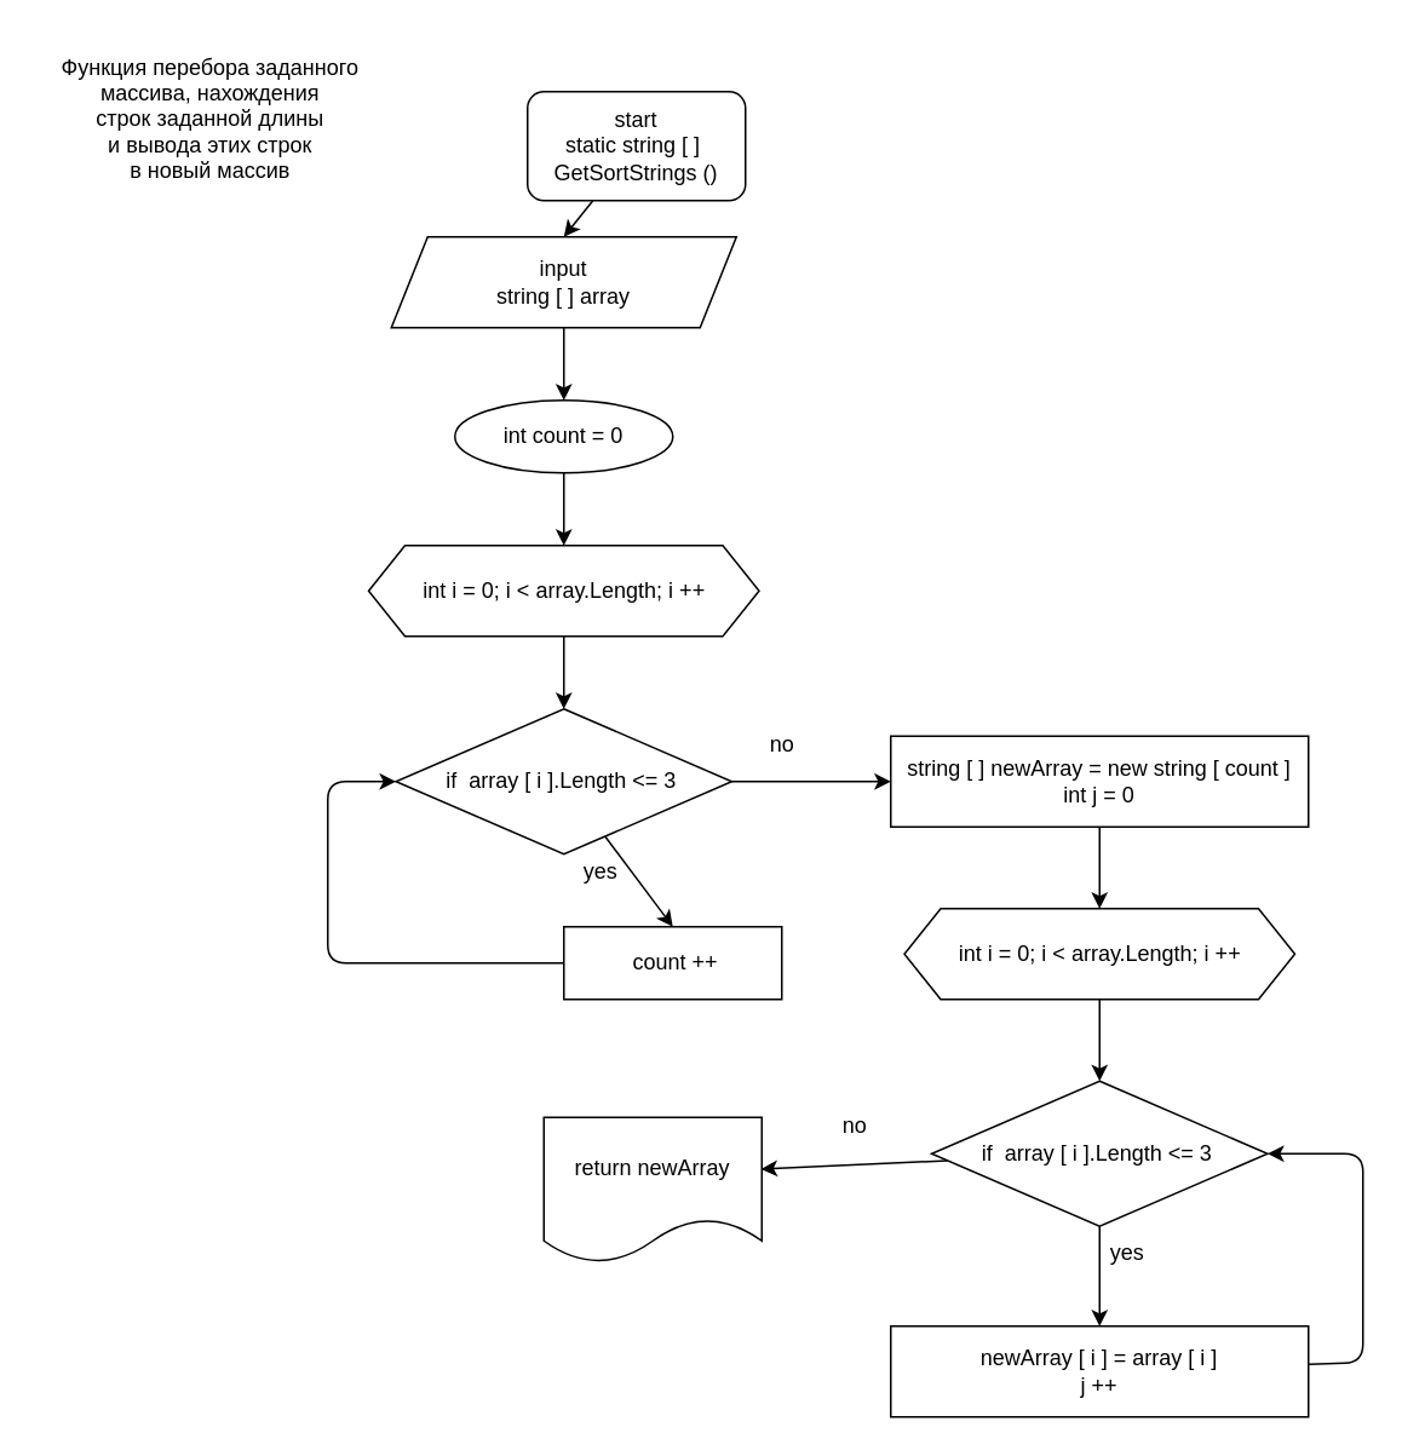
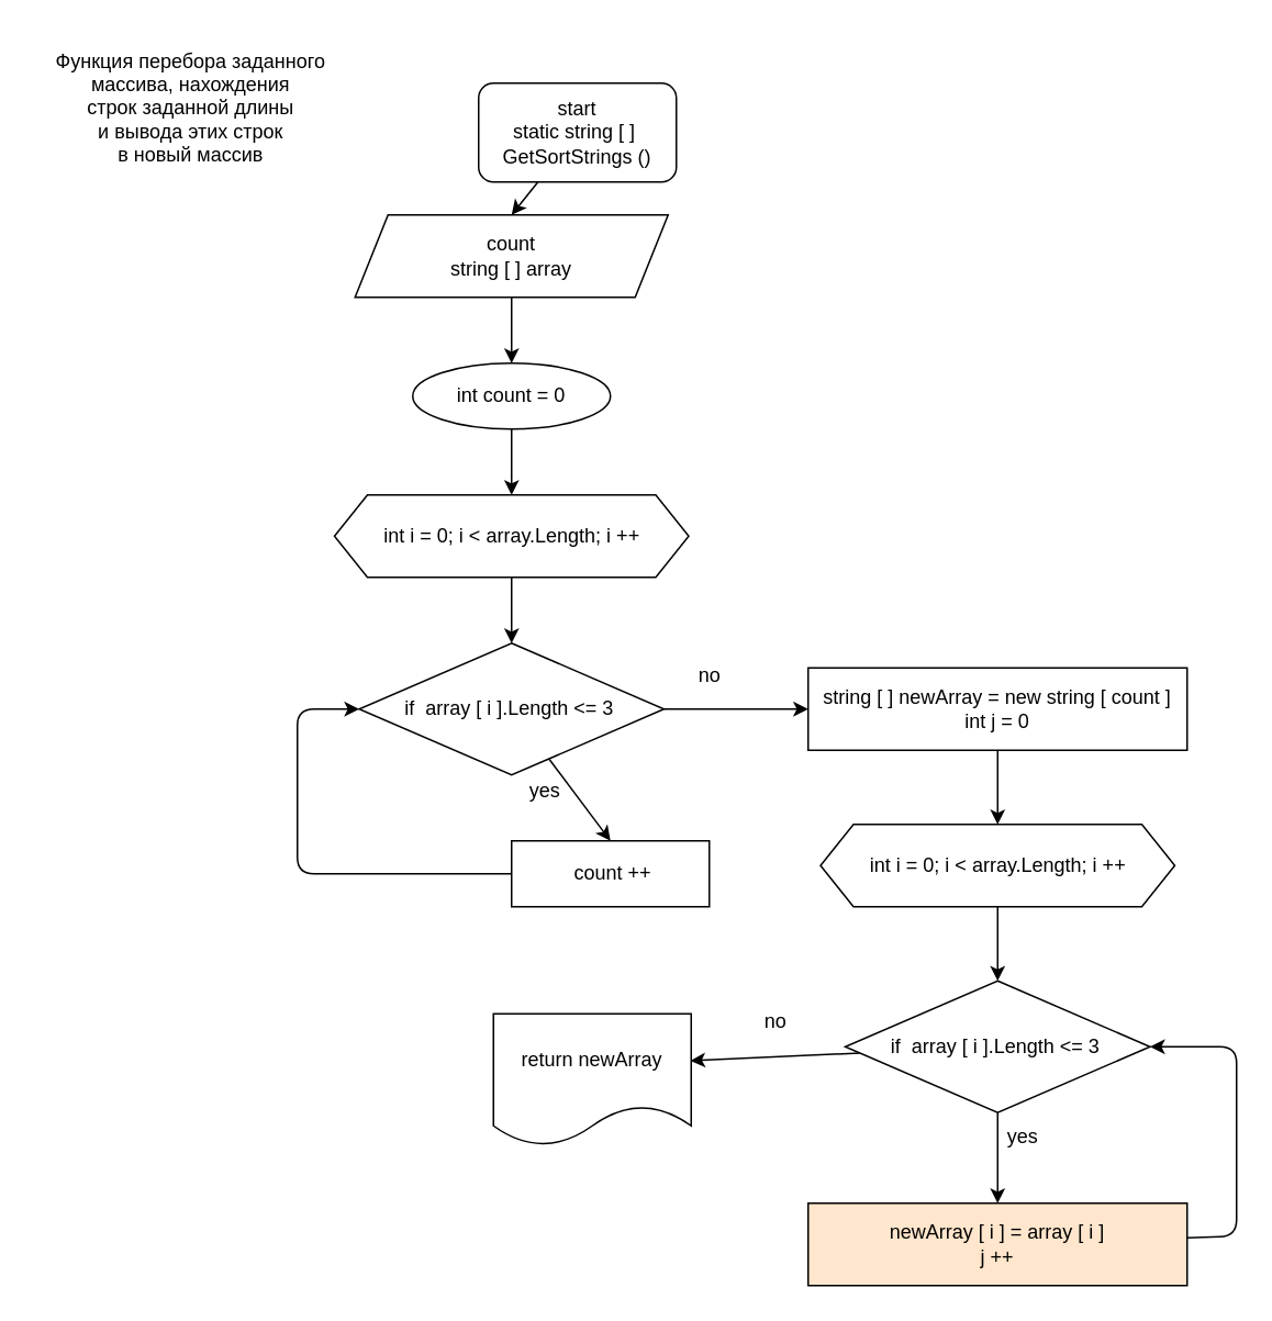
- <mxCell id="6" value="input&lt;br&gt;string [ ] array" style="shape=parallelogram;perimeter=parallelogramPerimeter;whiteSpace=wrap;html=1;fixedSize=1;" vertex="1" parent="1"><mxGeometry x="215" y="130" width="190" height="50" as="geometry" /></mxCell>
+ <mxCell id="6" value="count&lt;br&gt;string [ ] array" style="shape=parallelogram;perimeter=parallelogramPerimeter;whiteSpace=wrap;html=1;fixedSize=1;" vertex="1" parent="1"><mxGeometry x="215" y="130" width="190" height="50" as="geometry" /></mxCell>
- <mxCell id="26" value="newArray [ i ] = array [ i ]&lt;br&gt;&amp;nbsp;j ++&amp;nbsp;" style="rounded=0;whiteSpace=wrap;html=1;" vertex="1" parent="1"><mxGeometry x="490" y="730" width="230" height="50" as="geometry" /></mxCell>
+ <mxCell id="26" value="newArray [ i ] = array [ i ]&lt;br&gt;&amp;nbsp;j ++&amp;nbsp;" style="rounded=0;whiteSpace=wrap;html=1;fillColor=#ffe6cc;" vertex="1" parent="1"><mxGeometry x="490" y="730" width="230" height="50" as="geometry" /></mxCell>
